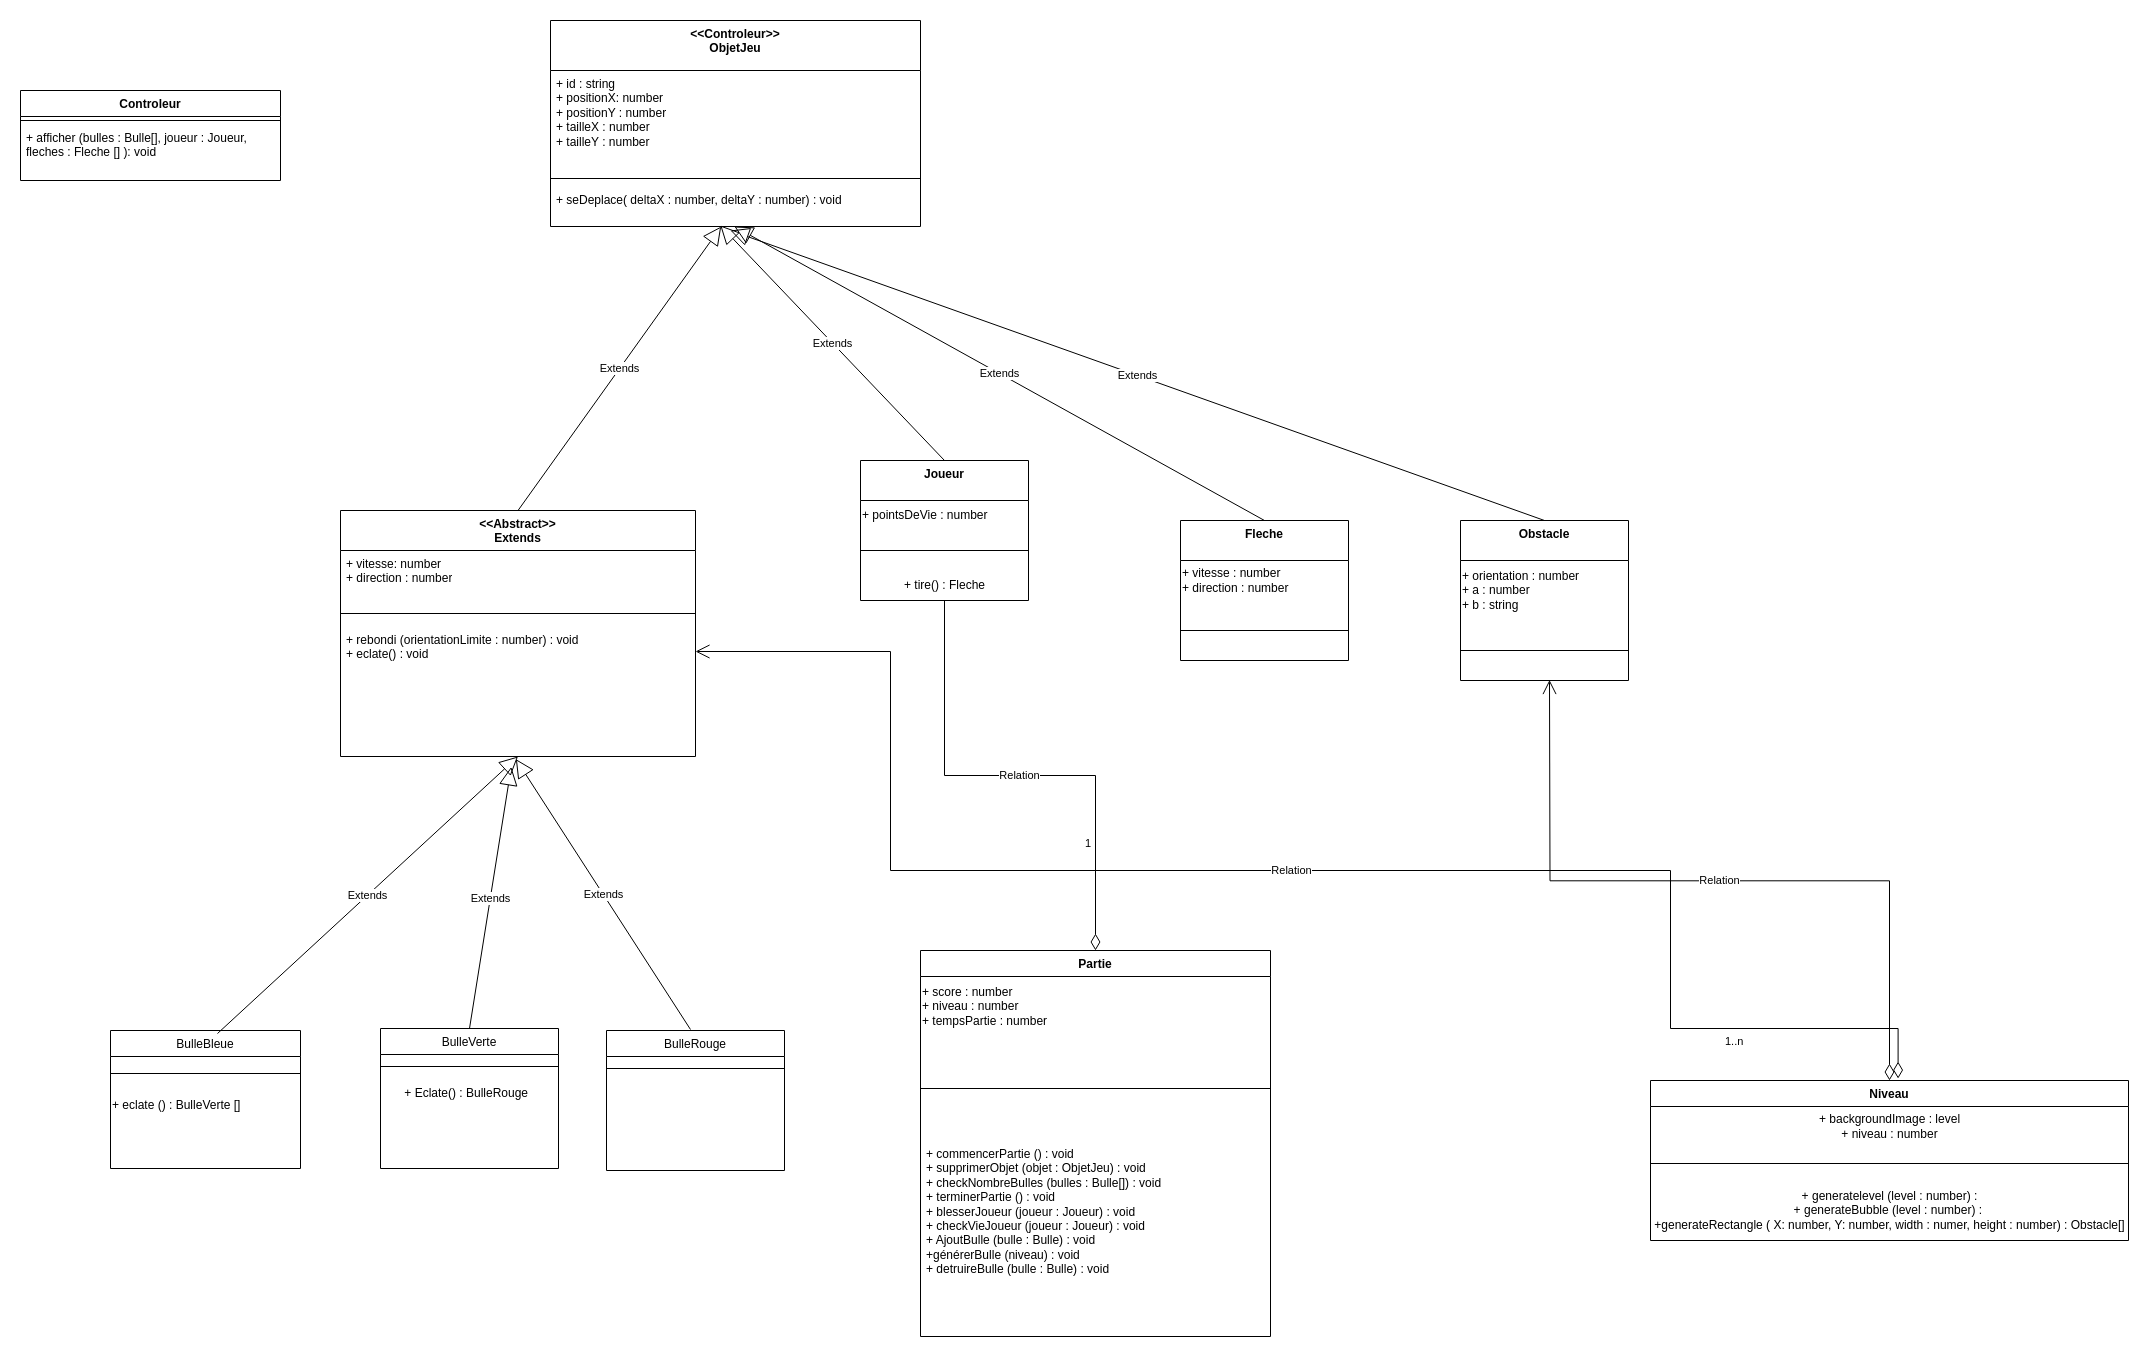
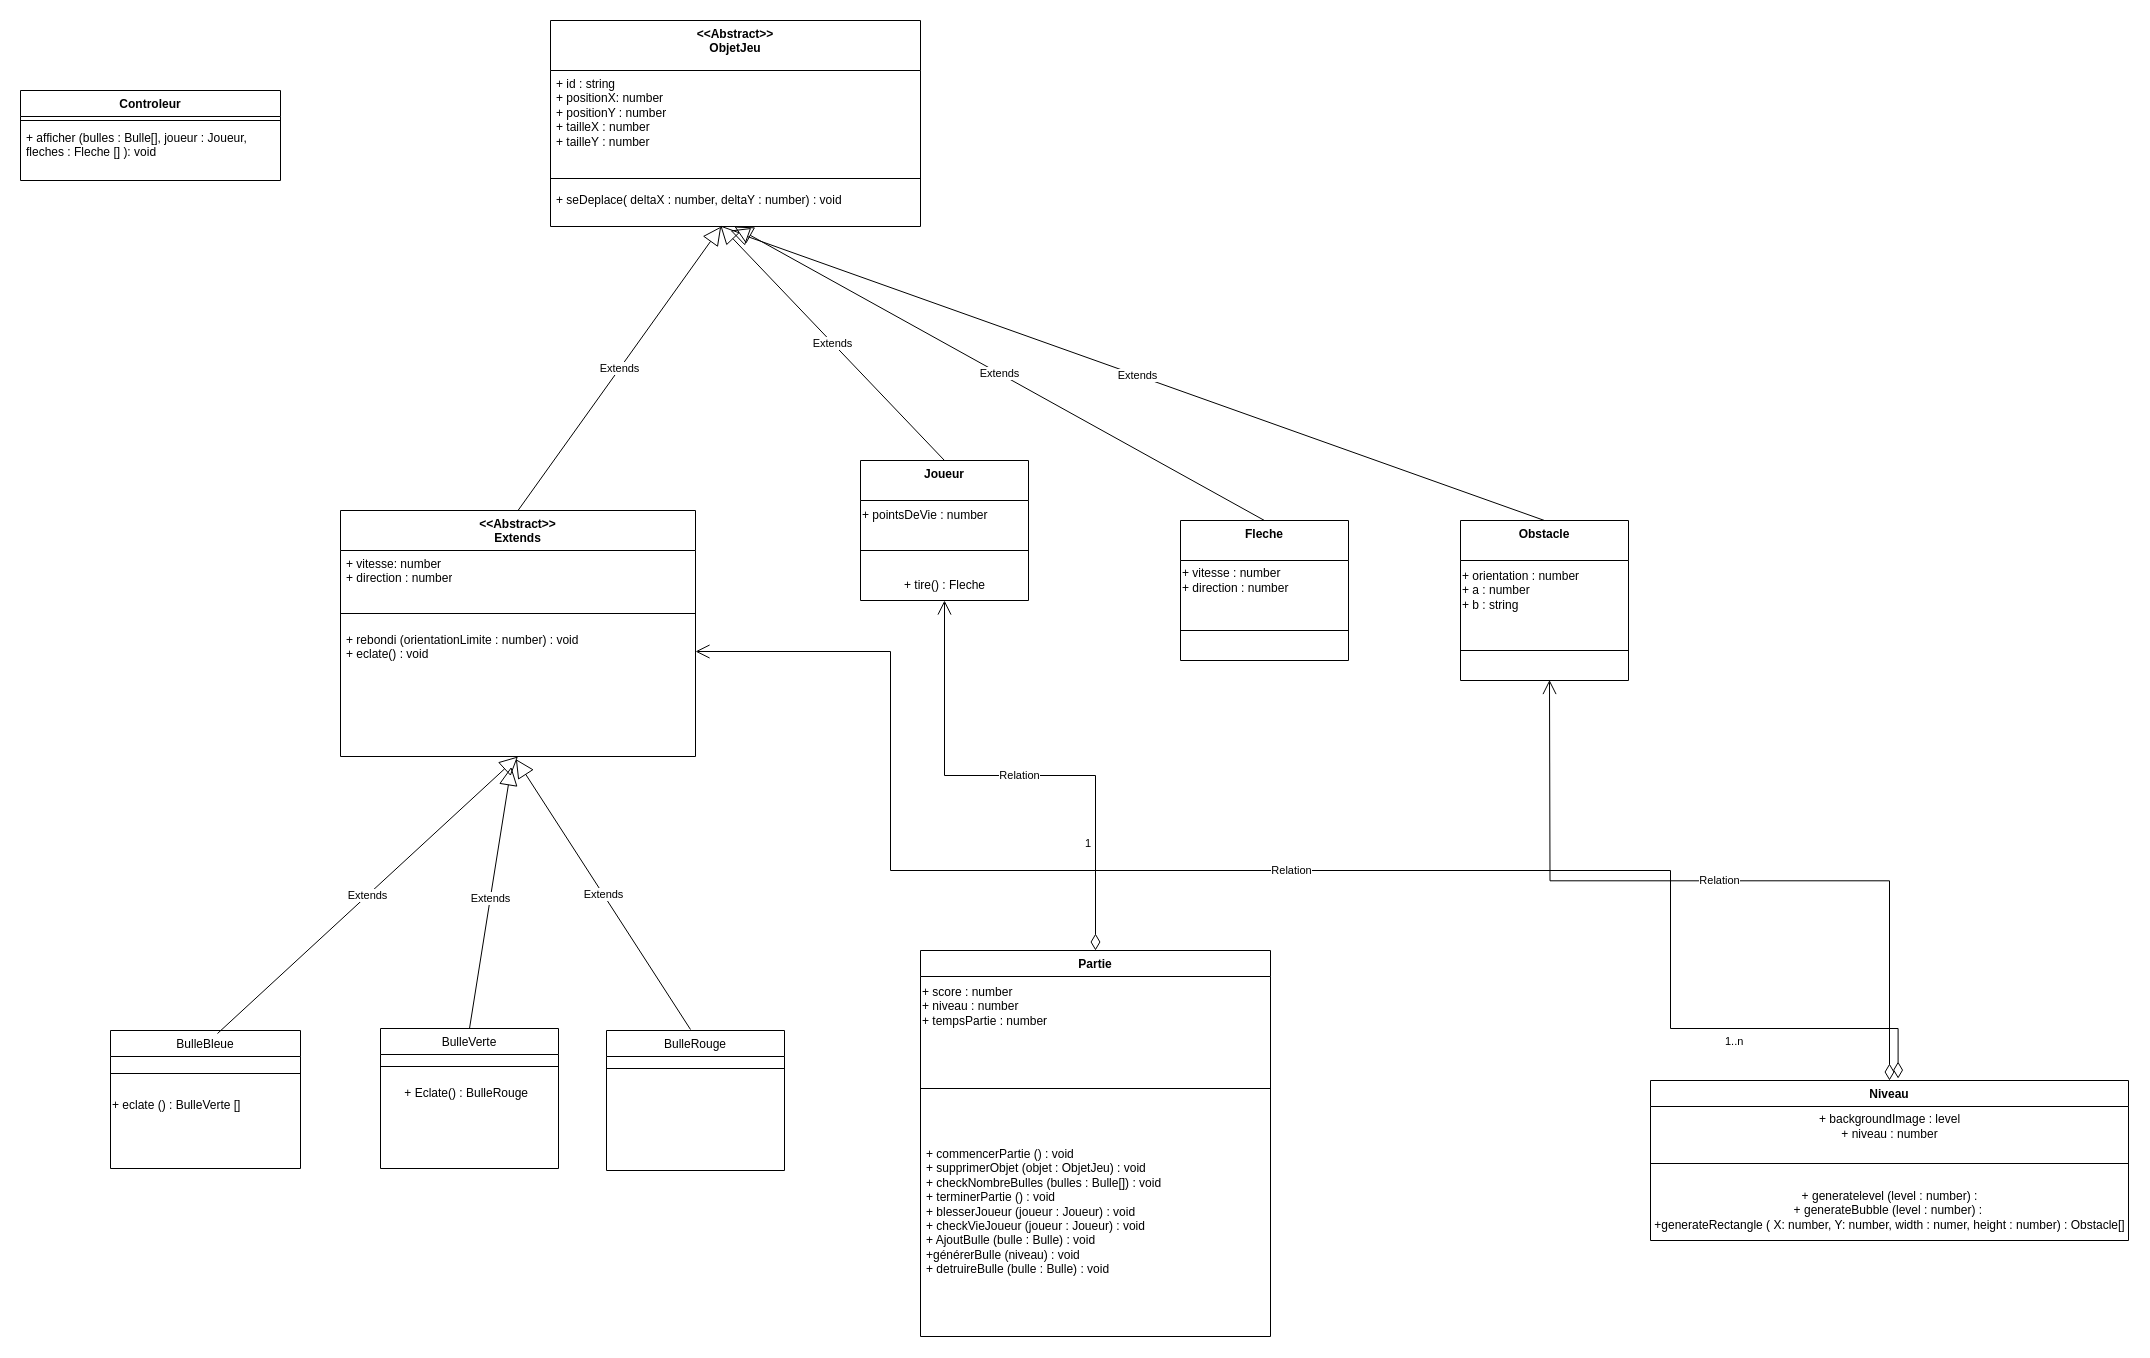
- <mxCell id="8" value="&amp;lt;&amp;lt;Controleur&amp;gt;&amp;gt;&lt;br&gt;ObjetJeu" style="swimlane;fontStyle=1;align=center;verticalAlign=top;childLayout=stackLayout;horizontal=1;startSize=50;horizontalStack=0;resizeParent=1;resizeParentMax=0;resizeLast=0;collapsible=1;marginBottom=0;whiteSpace=wrap;html=1;" parent="1" vertex="1"><mxGeometry x="550" y="20" width="370" height="206" as="geometry" /></mxCell>
+ <mxCell id="8" value="&amp;lt;&amp;lt;Abstract&amp;gt;&amp;gt;&lt;br&gt;ObjetJeu" style="swimlane;fontStyle=1;align=center;verticalAlign=top;childLayout=stackLayout;horizontal=1;startSize=50;horizontalStack=0;resizeParent=1;resizeParentMax=0;resizeLast=0;collapsible=1;marginBottom=0;whiteSpace=wrap;html=1;" parent="1" vertex="1"><mxGeometry x="550" y="20" width="370" height="206" as="geometry" /></mxCell>
- <mxCell id="36" value="Relation" style="endArrow=none;html=1;endSize=12;startArrow=diamondThin;startSize=14;startFill=0;edgeStyle=orthogonalEdgeStyle;rounded=0;exitX=0.5;exitY=0;exitDx=0;exitDy=0;" parent="1" source="29" target="23" edge="1"><mxGeometry relative="1" as="geometry"><mxPoint x="700" y="810" as="sourcePoint" /><mxPoint x="860" y="810" as="targetPoint" /></mxGeometry></mxCell>
+ <mxCell id="36" value="Relation" style="endArrow=open;html=1;endSize=12;startArrow=diamondThin;startSize=14;startFill=0;edgeStyle=orthogonalEdgeStyle;rounded=0;exitX=0.5;exitY=0;exitDx=0;exitDy=0;" parent="1" source="29" target="23" edge="1"><mxGeometry relative="1" as="geometry"><mxPoint x="700" y="810" as="sourcePoint" /><mxPoint x="860" y="810" as="targetPoint" /></mxGeometry></mxCell>
